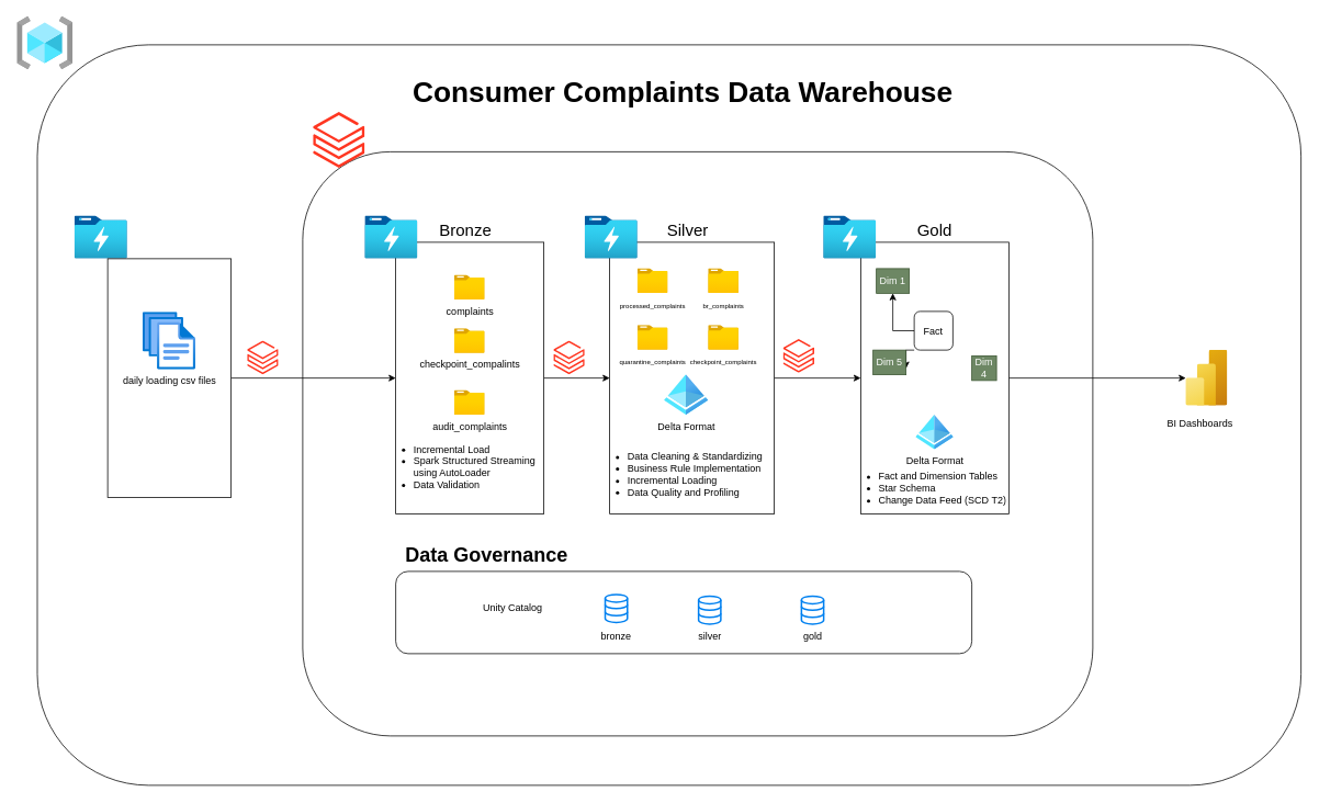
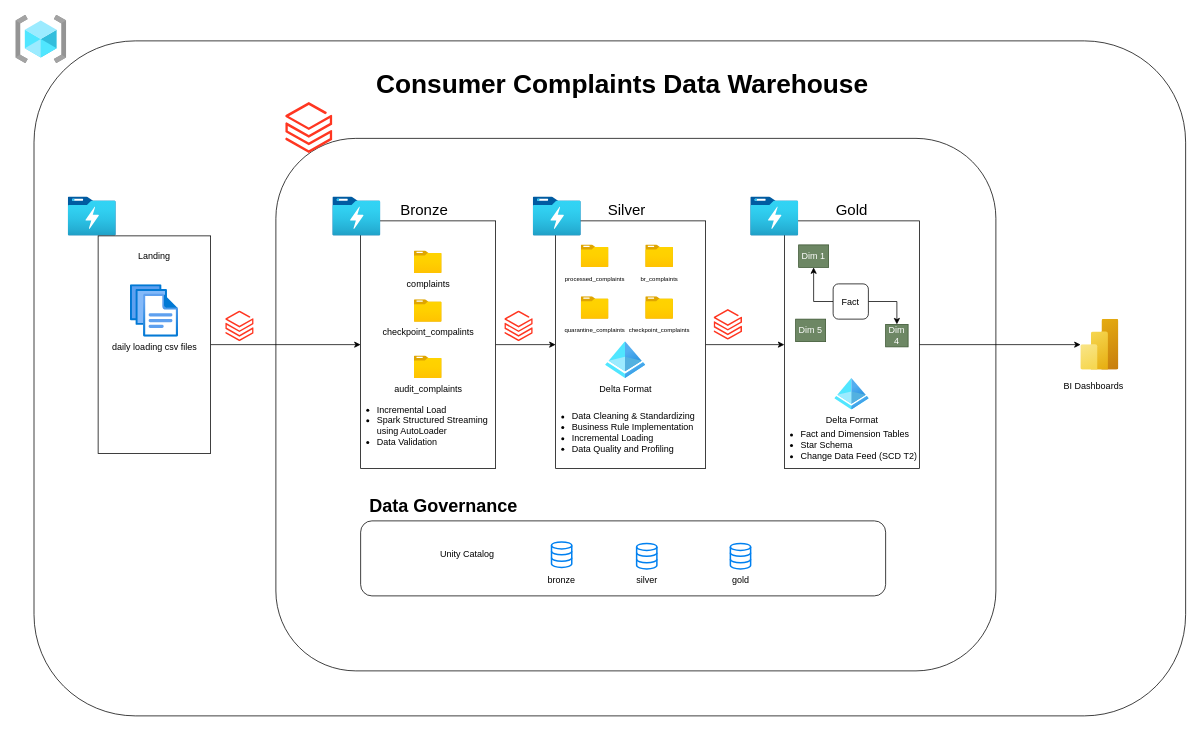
+ <mxCell id="18" value="Landing" style="text;html=1;align=center;verticalAlign=middle;whiteSpace=wrap;rounded=0;" vertex="1" parent="1"><mxGeometry x="175" y="326" width="60" height="30" as="geometry" /></mxCell>
+ <mxCell id="44" value="" style="edgeStyle=orthogonalEdgeStyle;rounded=0;orthogonalLoop=1;jettySize=auto;html=1;" edge="1" parent="1" source="47" target="49"><mxGeometry relative="1" as="geometry" /></mxCell>
- <mxCell id="46" style="edgeStyle=orthogonalEdgeStyle;rounded=0;orthogonalLoop=1;jettySize=auto;html=1;exitX=0;exitY=1;exitDx=0;exitDy=0;entryX=1;entryY=0.75;entryDx=0;entryDy=0;" edge="1" parent="1" source="47" target="50"><mxGeometry relative="1" as="geometry" /></mxCell>
